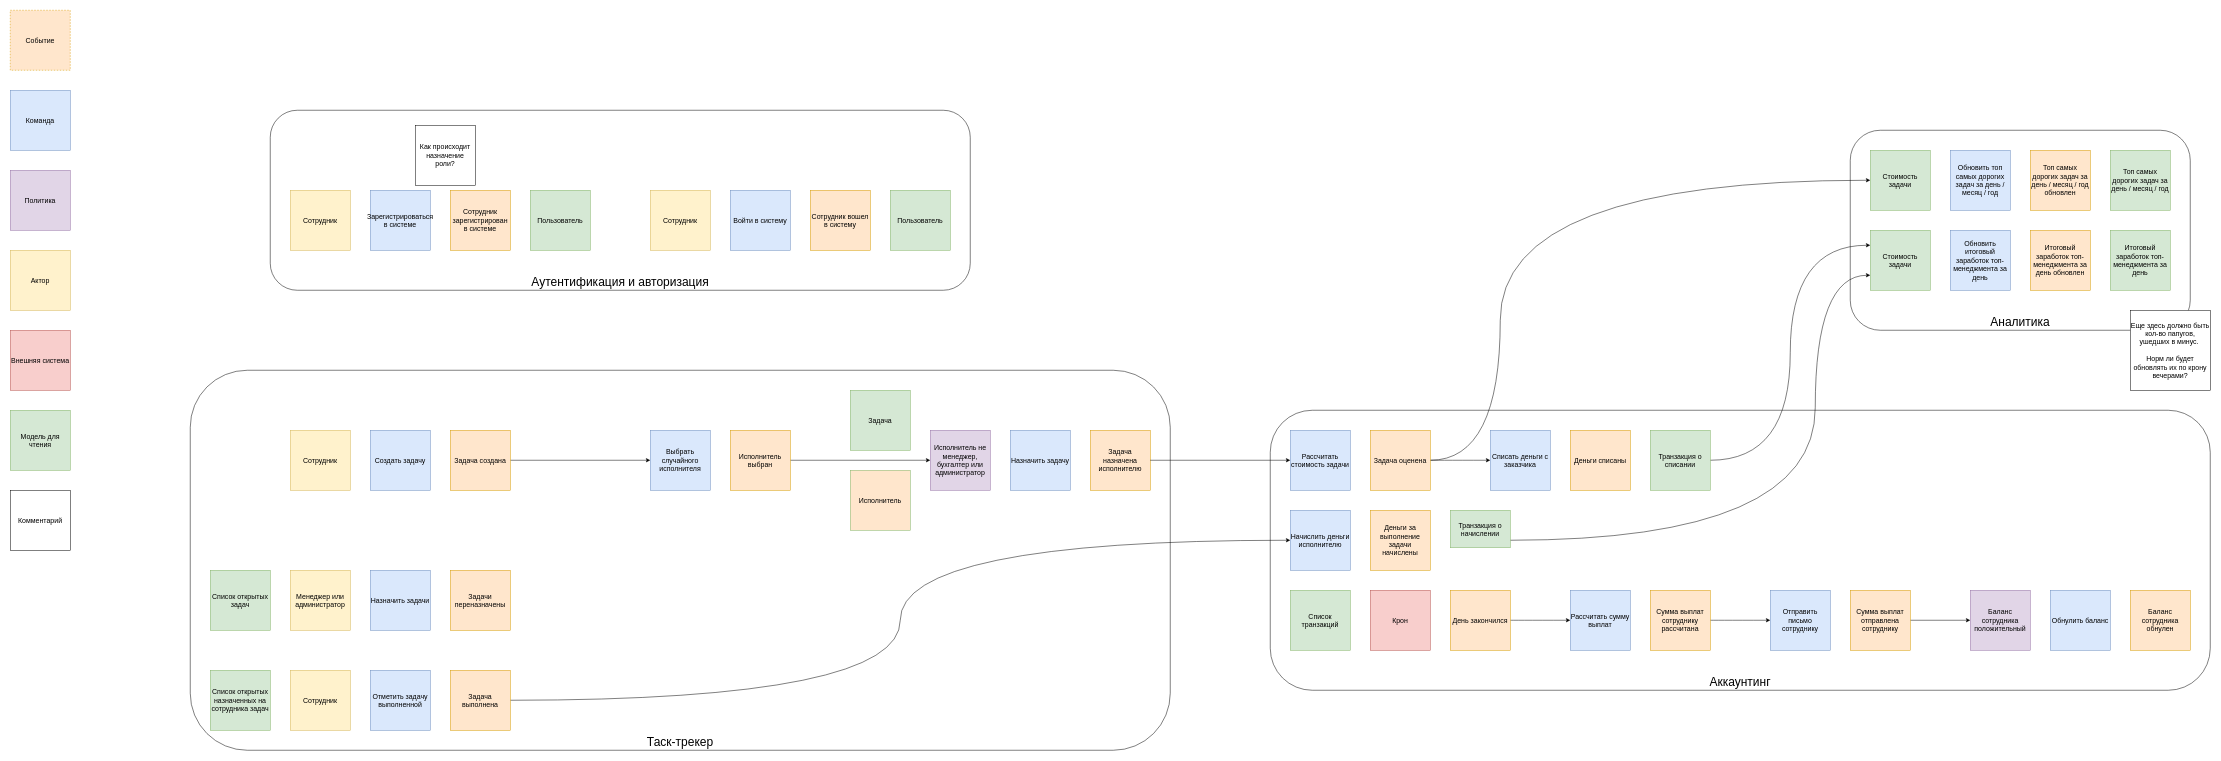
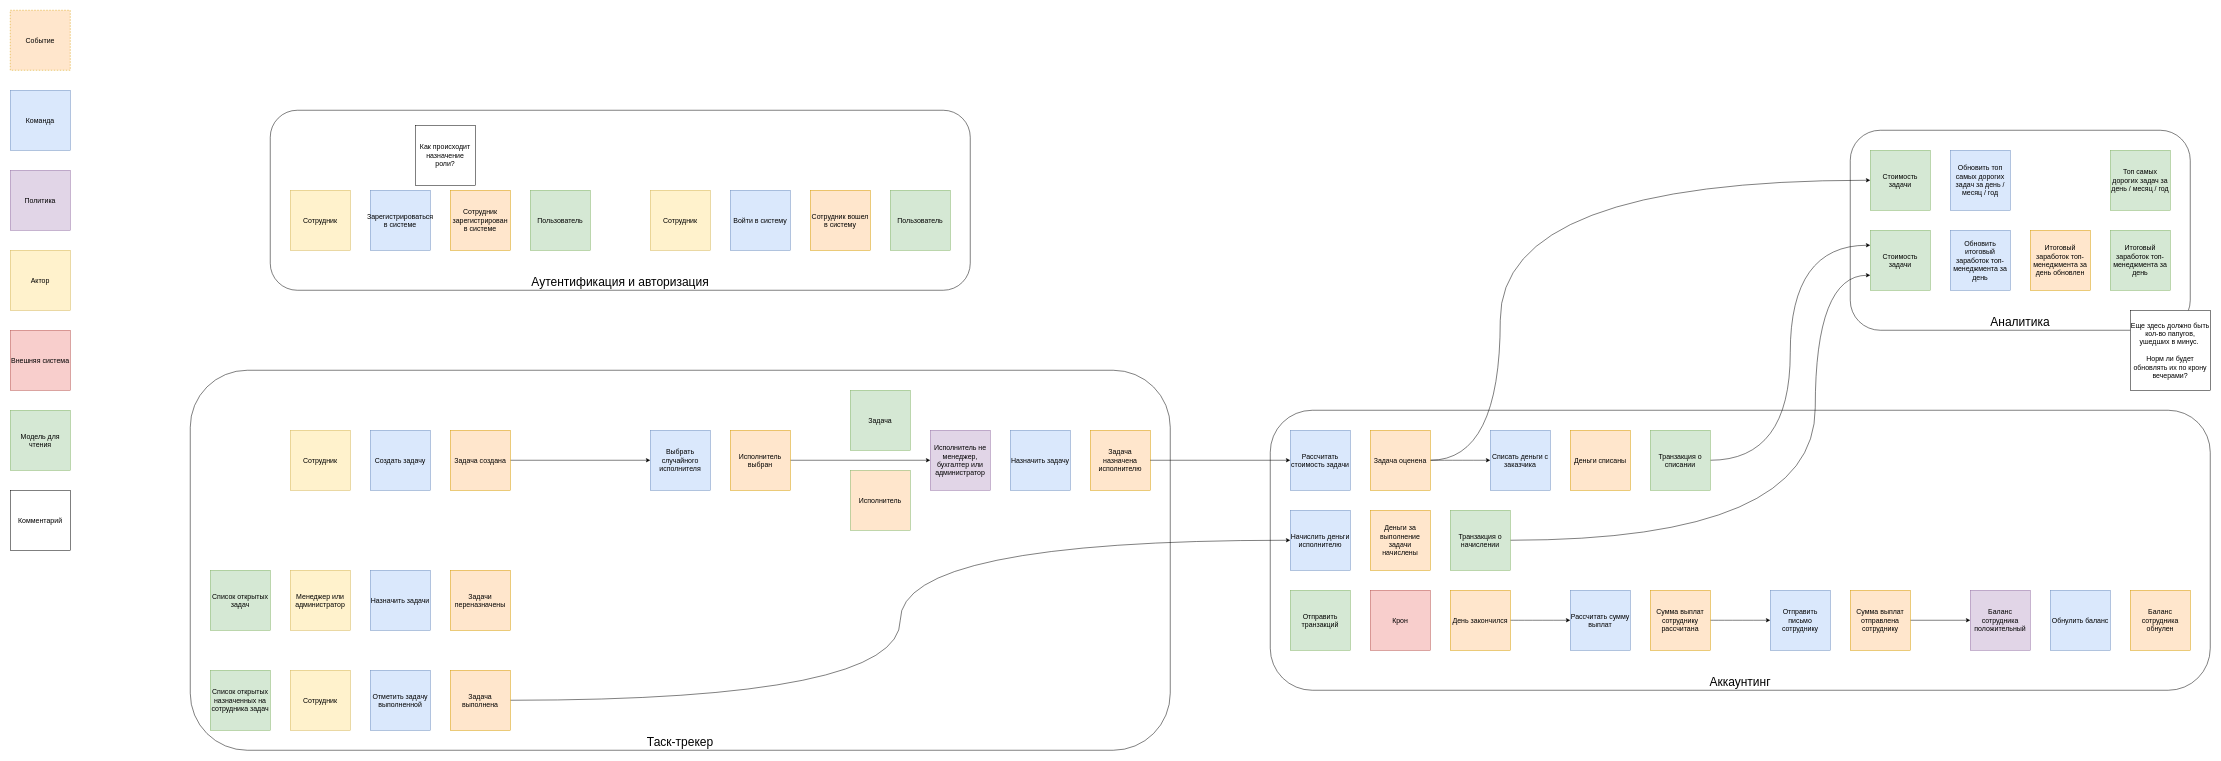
- <mxCell id="58" value="Топ самых дорогих задач за день / месяц / год обновлен" style="whiteSpace=wrap;html=1;aspect=fixed;fillColor=#ffe6cc;strokeColor=#d79b00;fontSize=14;" vertex="1" parent="1"><mxGeometry x="4060" y="300" width="120" height="120" as="geometry" /></mxCell>
- <mxCell id="55" value="Транзакция о начислении" style="whiteSpace=wrap;html=1;aspect=fixed;fontSize=14;fillColor=#d5e8d4;strokeColor=#82b366;" vertex="1" parent="1"><mxGeometry x="2900" y="1020" width="120" height="75" as="geometry" /></mxCell>
+ <mxCell id="55" value="Транзакция о начислении" style="whiteSpace=wrap;html=1;aspect=fixed;fontSize=14;fillColor=#d5e8d4;strokeColor=#82b366;" vertex="1" parent="1"><mxGeometry x="2900" y="1020" width="120" height="120" as="geometry" /></mxCell>
- <mxCell id="72" value="Список транзакций" style="whiteSpace=wrap;html=1;aspect=fixed;fontSize=14;fillColor=#d5e8d4;strokeColor=#82b366;" vertex="1" parent="1"><mxGeometry x="2580" y="1180" width="120" height="120" as="geometry" /></mxCell>
+ <mxCell id="72" value="Отправить транзакций" style="whiteSpace=wrap;html=1;aspect=fixed;fontSize=14;fillColor=#d5e8d4;strokeColor=#82b366;" vertex="1" parent="1"><mxGeometry x="2580" y="1180" width="120" height="120" as="geometry" /></mxCell>
